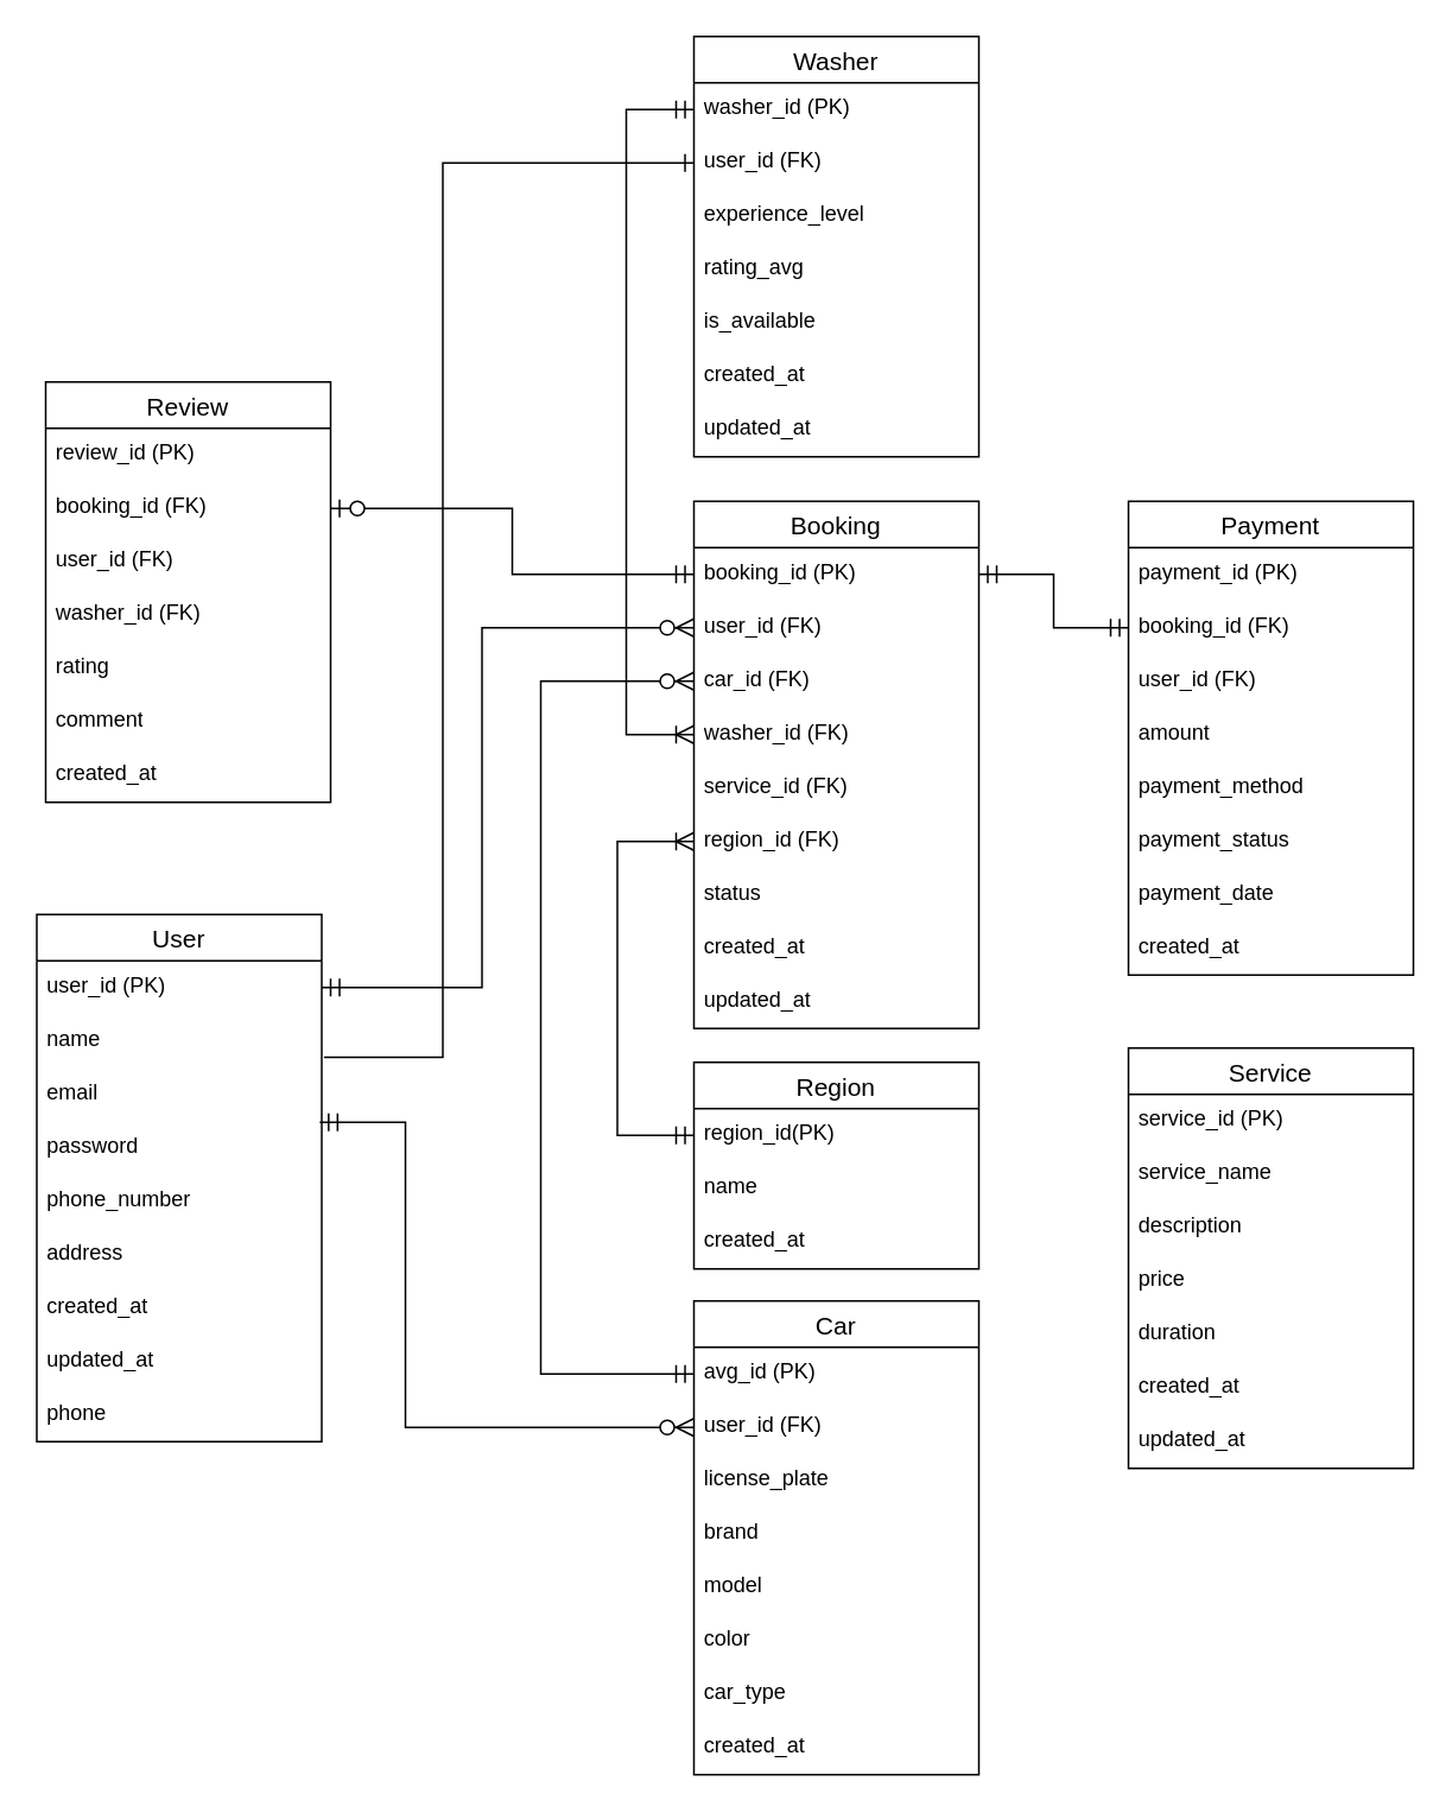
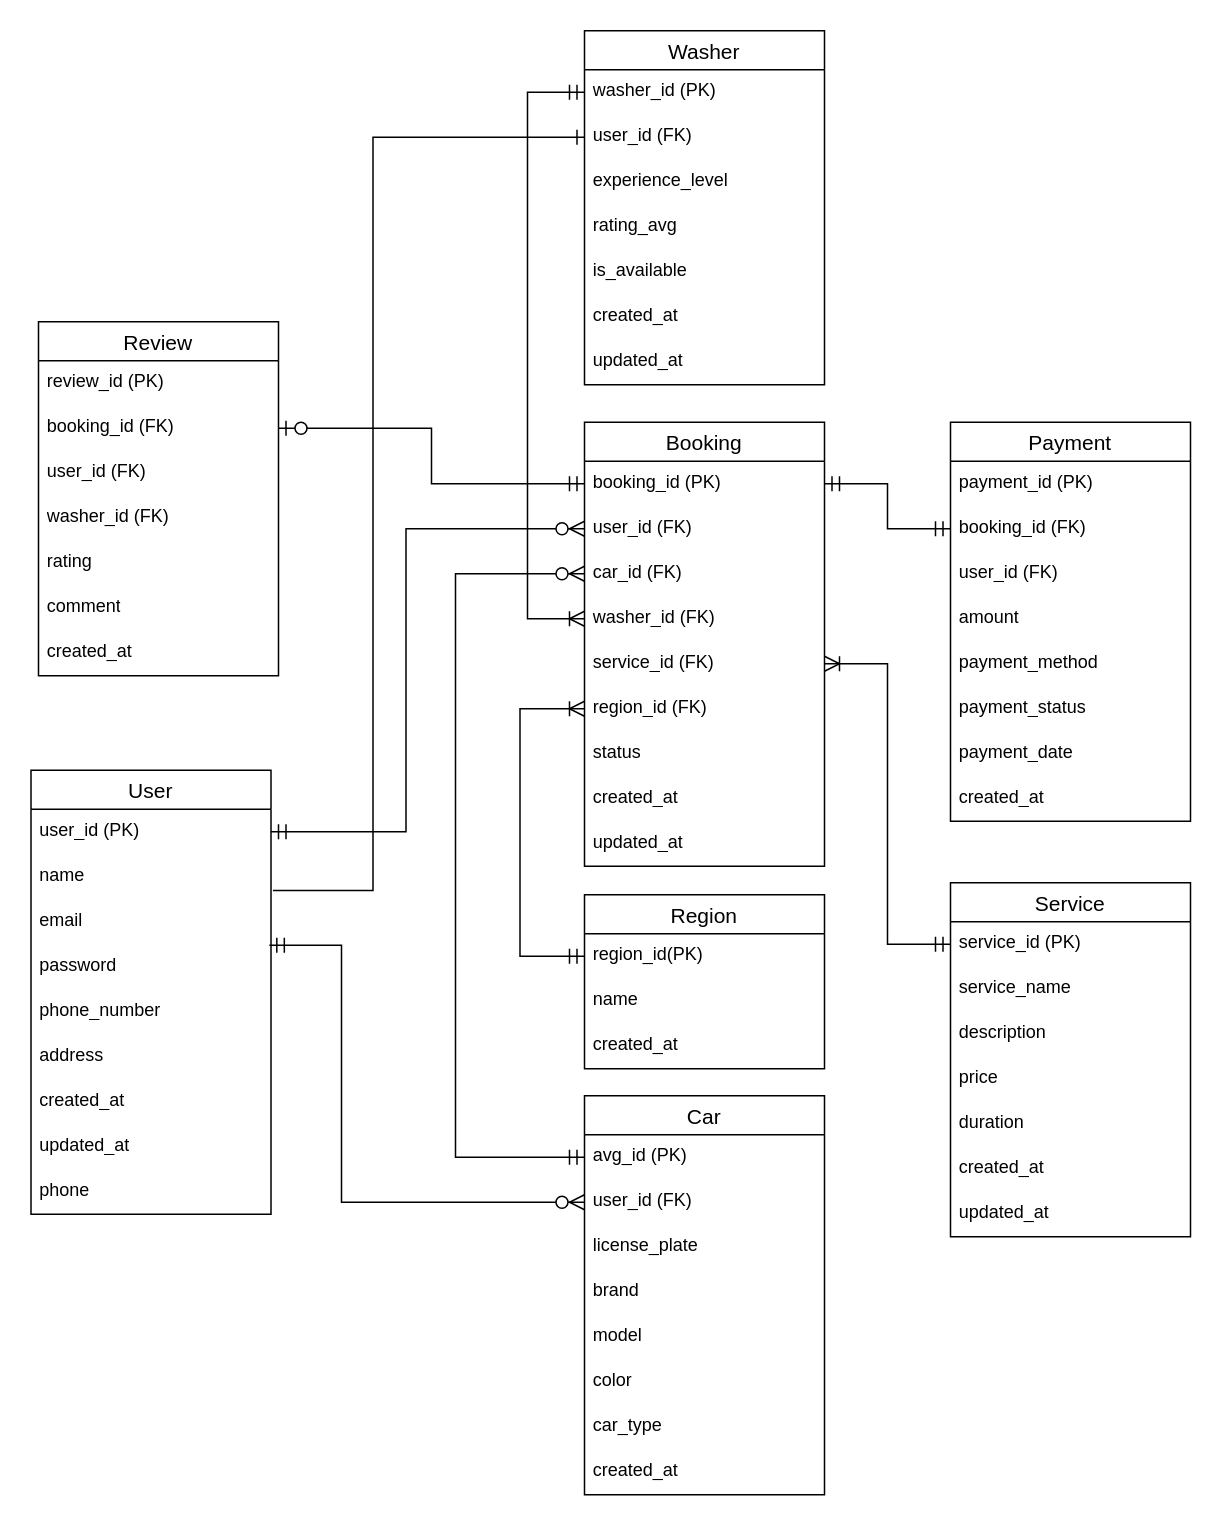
+ <mxCell id="73" value="" style="edgeStyle=orthogonalEdgeStyle;fontSize=12;html=1;endArrow=ERoneToMany;startArrow=ERmandOne;rounded=0;startSize=8;endSize=8;exitX=0;exitY=0.5;exitDx=0;exitDy=0;entryX=1;entryY=0.5;entryDx=0;entryDy=0;" edge="1" parent="1" source="22" target="34"><mxGeometry width="100" height="100" relative="1" as="geometry"><mxPoint x="501" y="742" as="sourcePoint" /><mxPoint x="601" y="642" as="targetPoint" /></mxGeometry></mxCell>
